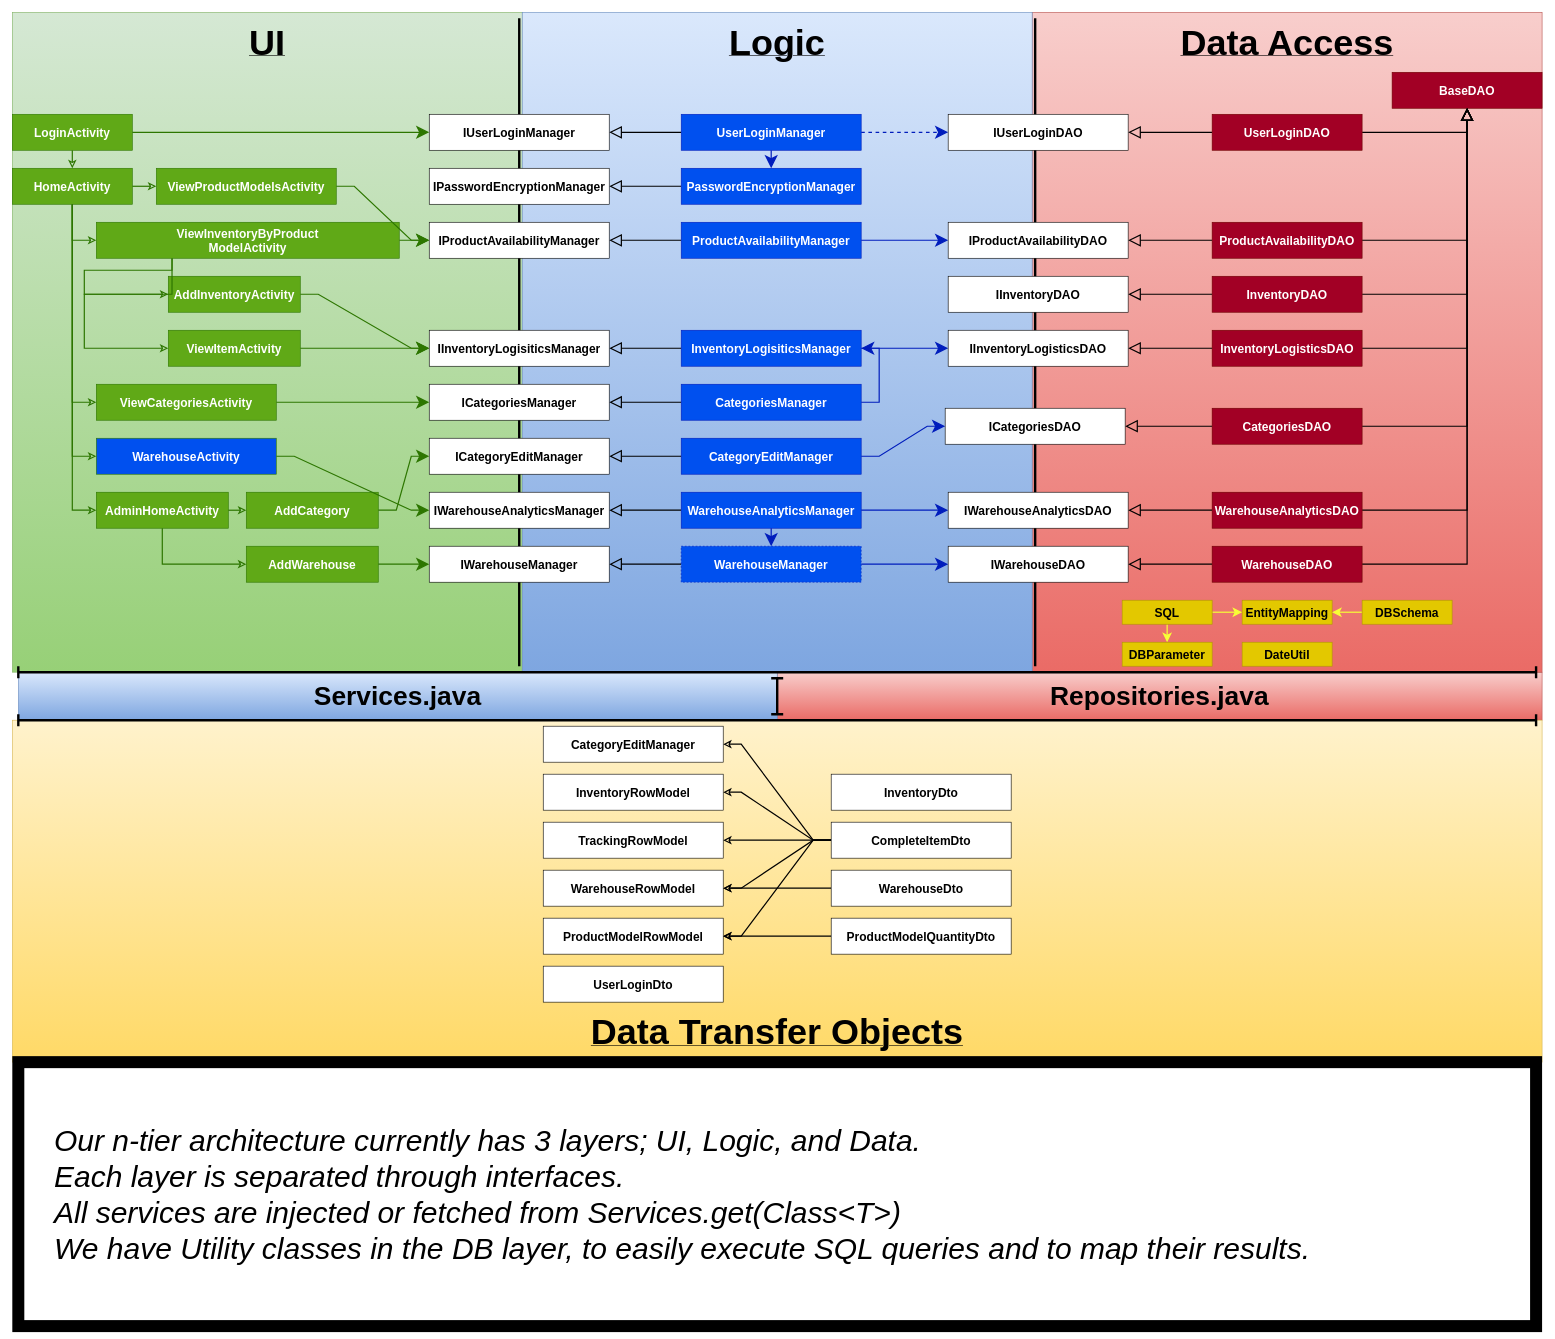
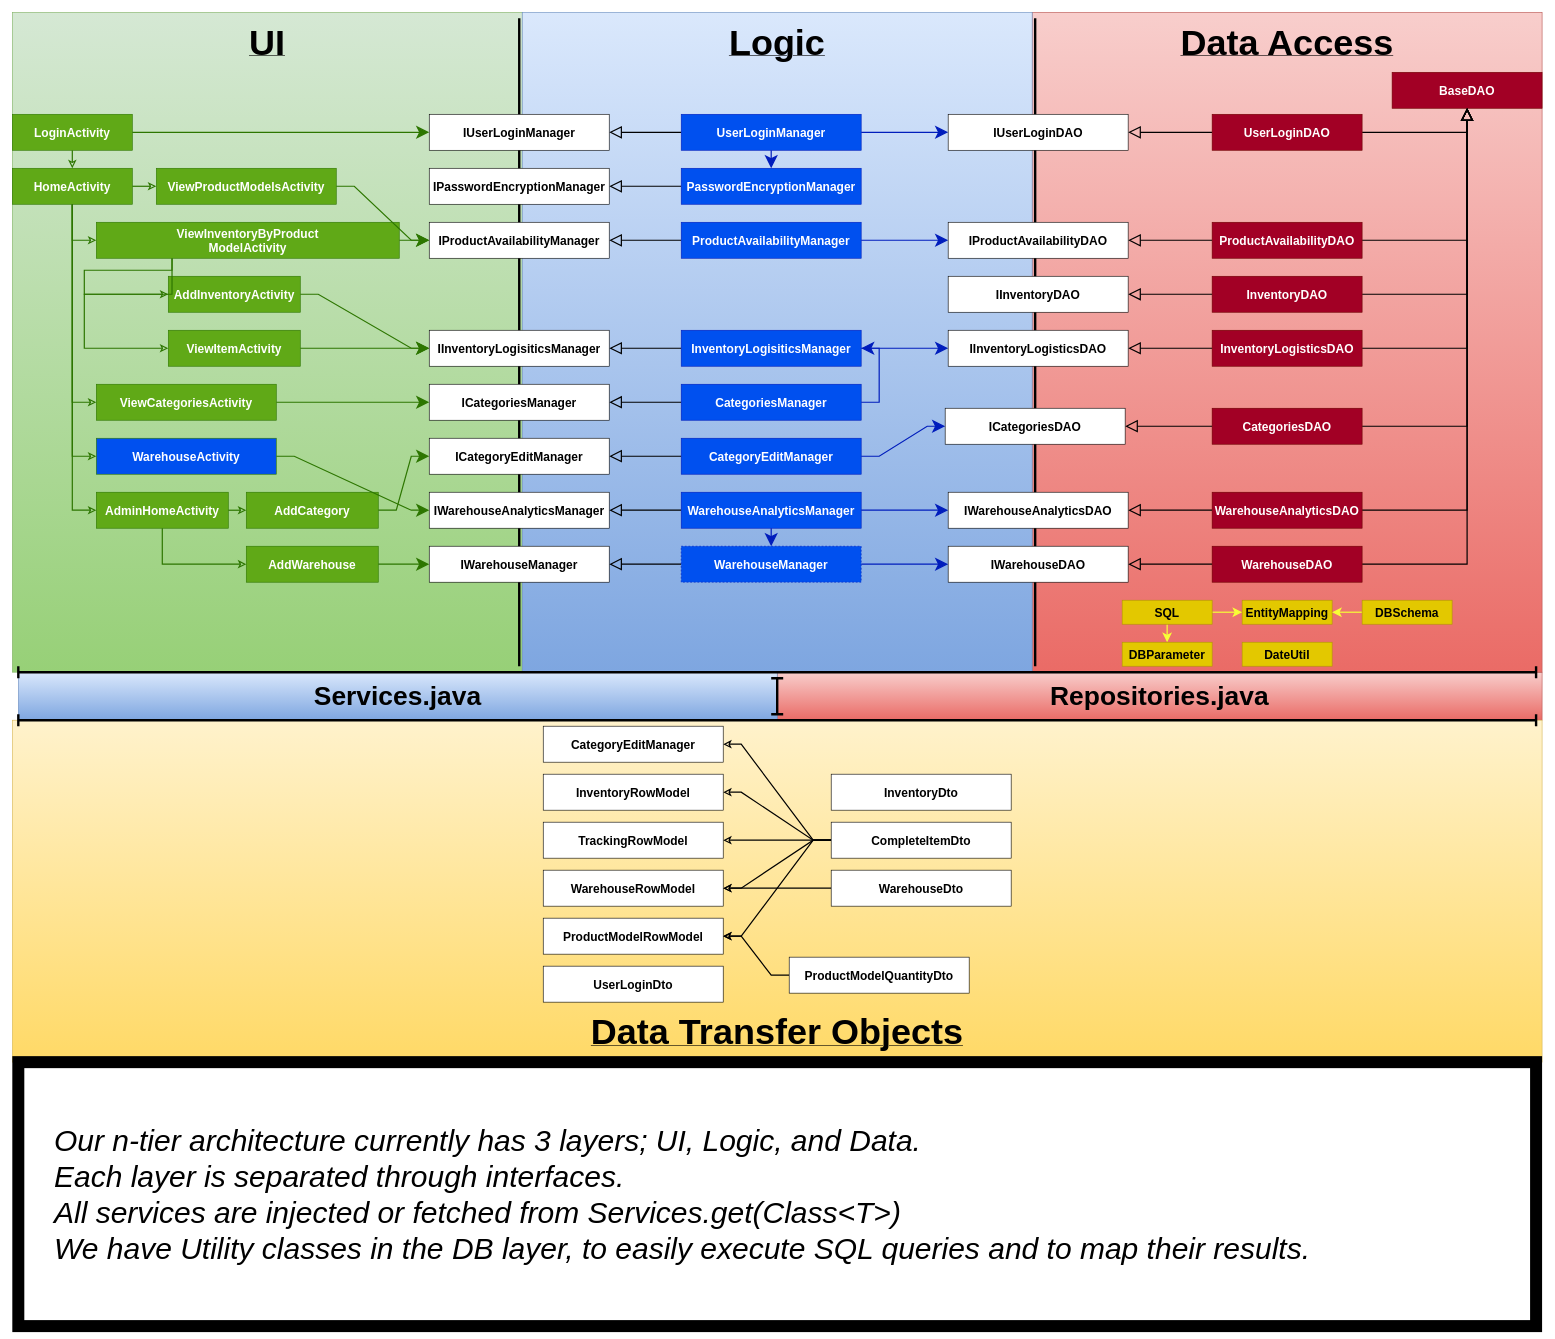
- <mxCell id="49" style="edgeStyle=entityRelationEdgeStyle;rounded=0;orthogonalLoop=1;jettySize=auto;html=1;fillColor=#0050ef;strokeColor=#001DBC;strokeWidth=2;endSize=16;endArrow=classic;endFill=1;movable=1;resizable=1;rotatable=1;deletable=1;editable=1;locked=0;connectable=1;dashed=1;" parent="1" source="52" target="91" edge="1"><mxGeometry relative="1" as="geometry" /></mxCell>
+ <mxCell id="49" style="edgeStyle=entityRelationEdgeStyle;rounded=0;orthogonalLoop=1;jettySize=auto;html=1;fillColor=#0050ef;strokeColor=#001DBC;strokeWidth=2;endSize=16;endArrow=classic;endFill=1;movable=1;resizable=1;rotatable=1;deletable=1;editable=1;locked=0;connectable=1;" parent="1" source="52" target="91" edge="1"><mxGeometry relative="1" as="geometry" /></mxCell>
- <mxCell id="130" value="ProductModelQuantityDto" style="rounded=0;whiteSpace=wrap;html=1;fontSize=20;fontStyle=1;movable=1;resizable=1;rotatable=1;deletable=1;editable=1;locked=0;connectable=1;" parent="1" vertex="1"><mxGeometry x="1385" y="1530" width="300" height="60" as="geometry" /></mxCell>
+ <mxCell id="130" value="ProductModelQuantityDto" style="rounded=0;whiteSpace=wrap;html=1;fontSize=20;fontStyle=1;movable=1;resizable=1;rotatable=1;deletable=1;editable=1;locked=0;connectable=1;" parent="1" vertex="1"><mxGeometry x="1315" y="1595" width="300" height="60" as="geometry" /></mxCell>
